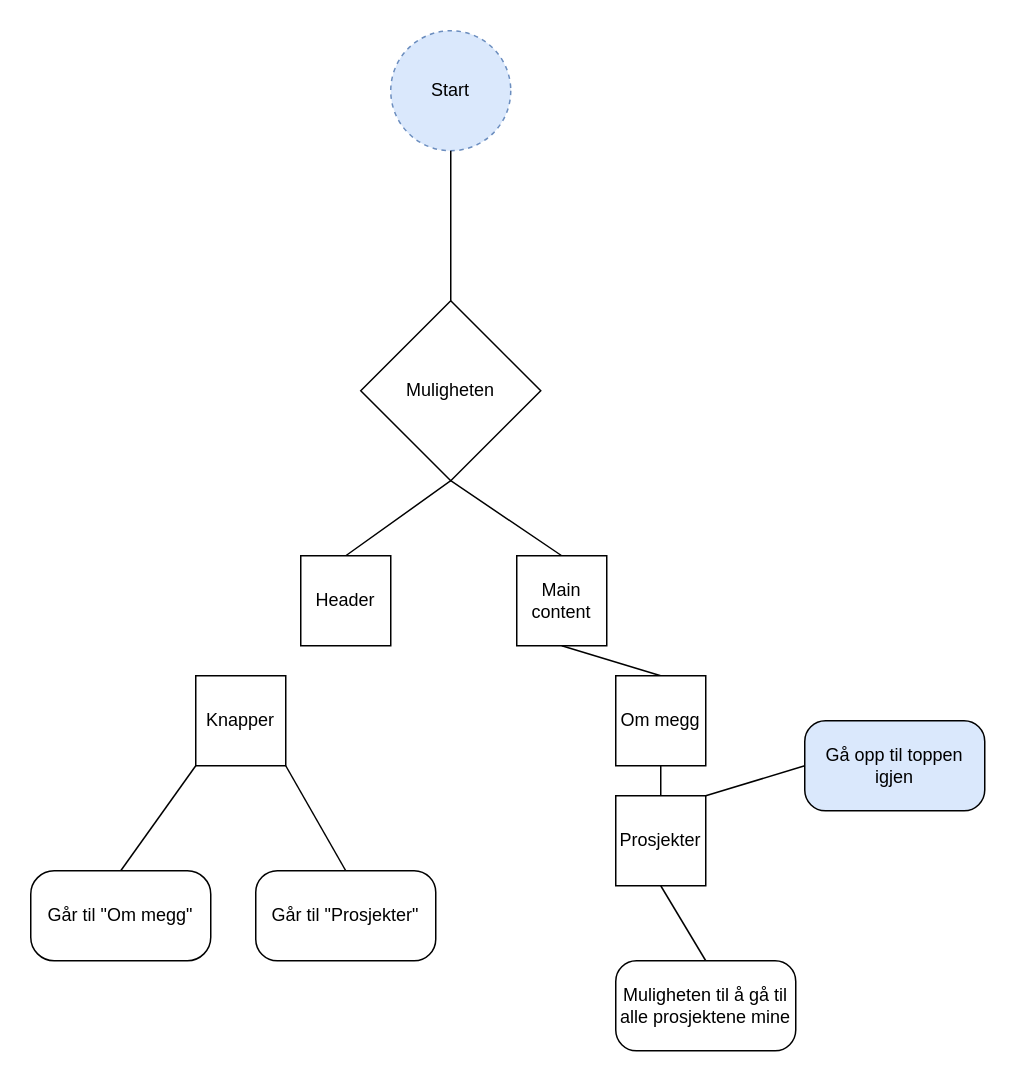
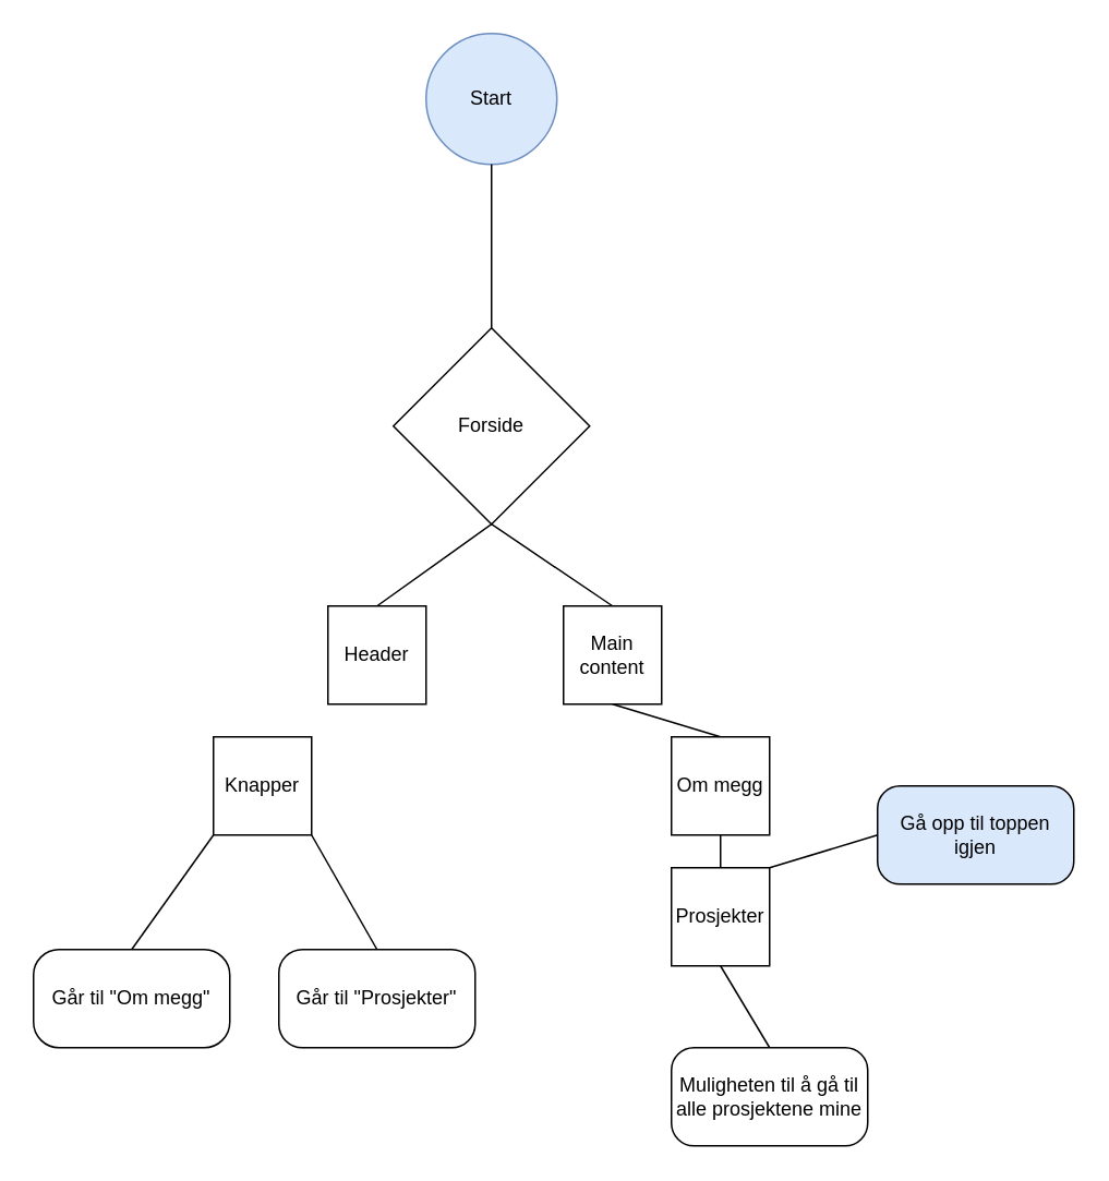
- <mxCell id="2" value="Start" style="ellipse;whiteSpace=wrap;html=1;aspect=fixed;fillColor=#dae8fc;strokeColor=#6c8ebf;dashed=1;" vertex="1" parent="1"><mxGeometry x="260" y="20" width="80" height="80" as="geometry" /></mxCell>
+ <mxCell id="2" value="Start" style="ellipse;whiteSpace=wrap;html=1;aspect=fixed;fillColor=#dae8fc;strokeColor=#6c8ebf;" vertex="1" parent="1"><mxGeometry x="260" y="20" width="80" height="80" as="geometry" /></mxCell>
- <mxCell id="4" value="Muligheten" style="rhombus;whiteSpace=wrap;html=1;" vertex="1" parent="1"><mxGeometry x="240" y="200" width="120" height="120" as="geometry" /></mxCell>
+ <mxCell id="4" value="Forside" style="rhombus;whiteSpace=wrap;html=1;" vertex="1" parent="1"><mxGeometry x="240" y="200" width="120" height="120" as="geometry" /></mxCell>
